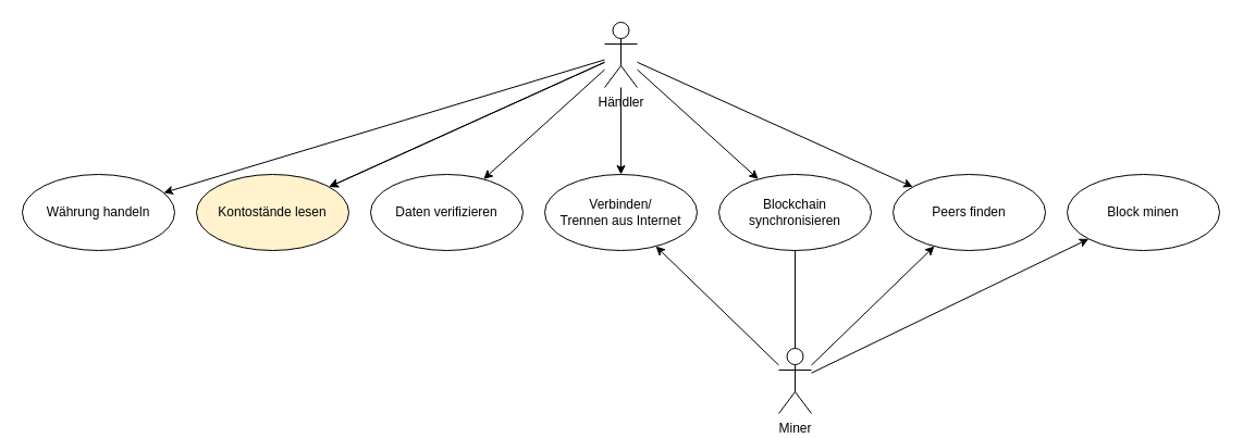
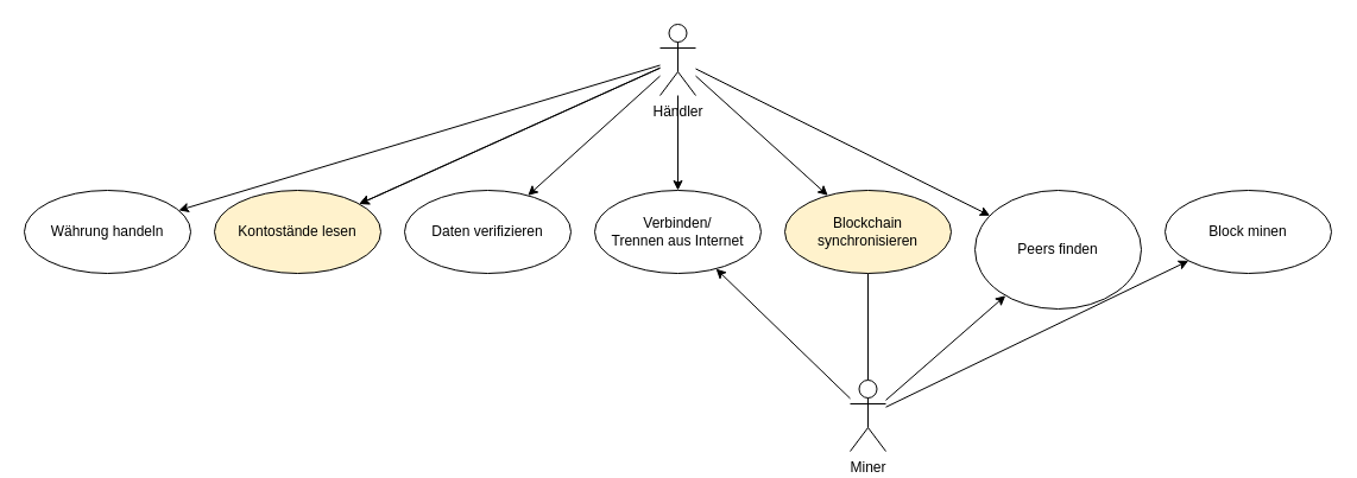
- <mxCell id="18" value="Blockchain synchronisieren" style="ellipse;whiteSpace=wrap;html=1;" parent="1" vertex="1"><mxGeometry x="660" y="160" width="140" height="70" as="geometry" /></mxCell>
+ <mxCell id="18" value="Blockchain synchronisieren" style="ellipse;whiteSpace=wrap;html=1;fillColor=#fff2cc;" parent="1" vertex="1"><mxGeometry x="660" y="160" width="140" height="70" as="geometry" /></mxCell>
- <mxCell id="21" value="Peers finden" style="ellipse;whiteSpace=wrap;html=1;" vertex="1" parent="1"><mxGeometry x="820" y="160" width="140" height="70" as="geometry" /></mxCell>
+ <mxCell id="21" value="Peers finden" style="ellipse;whiteSpace=wrap;html=1;" vertex="1" parent="1"><mxGeometry x="820" y="160" width="140" height="100" as="geometry" /></mxCell>
